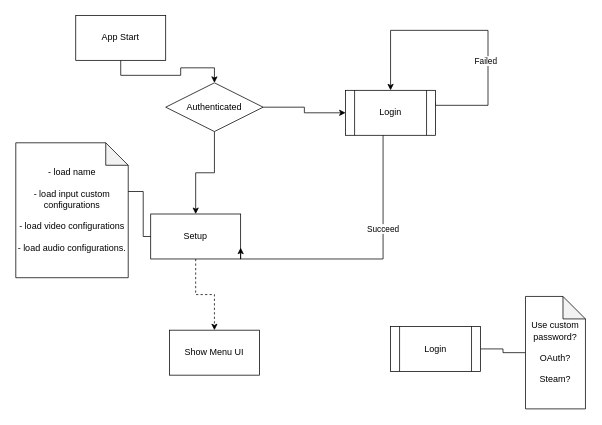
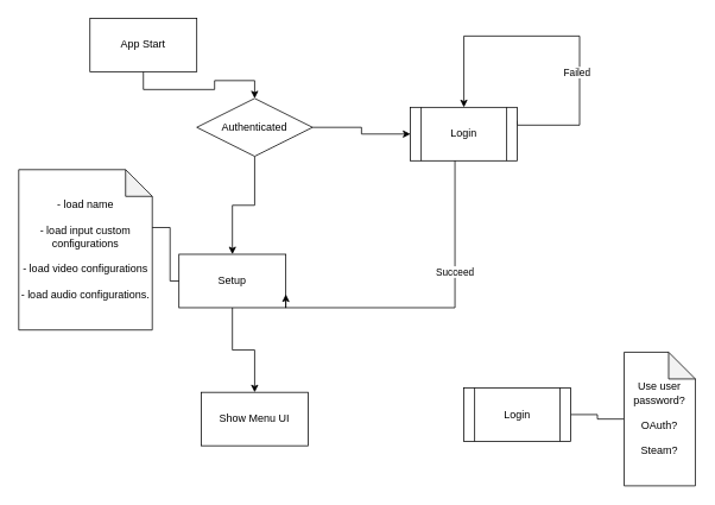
- <mxCell id="4" value="" style="edgeStyle=orthogonalEdgeStyle;rounded=0;orthogonalLoop=1;jettySize=auto;html=1;dashed=1;" parent="1" source="5" target="13" edge="1"><mxGeometry relative="1" as="geometry" /></mxCell>
+ <mxCell id="4" value="" style="edgeStyle=orthogonalEdgeStyle;rounded=0;orthogonalLoop=1;jettySize=auto;html=1;" parent="1" source="5" target="13" edge="1"><mxGeometry relative="1" as="geometry" /></mxCell>
- <mxCell id="19" value="Use custom password?&lt;br&gt;&lt;br&gt;OAuth?&lt;br&gt;&lt;br&gt;Steam?" style="shape=note;whiteSpace=wrap;html=1;backgroundOutline=1;darkOpacity=0.05;" vertex="1" parent="1"><mxGeometry x="700" y="395" width="80" height="150" as="geometry" /></mxCell>
+ <mxCell id="19" value="Use user password?&lt;br&gt;&lt;br&gt;OAuth?&lt;br&gt;&lt;br&gt;Steam?" style="shape=note;whiteSpace=wrap;html=1;backgroundOutline=1;darkOpacity=0.05;" vertex="1" parent="1"><mxGeometry x="700" y="395" width="80" height="150" as="geometry" /></mxCell>
